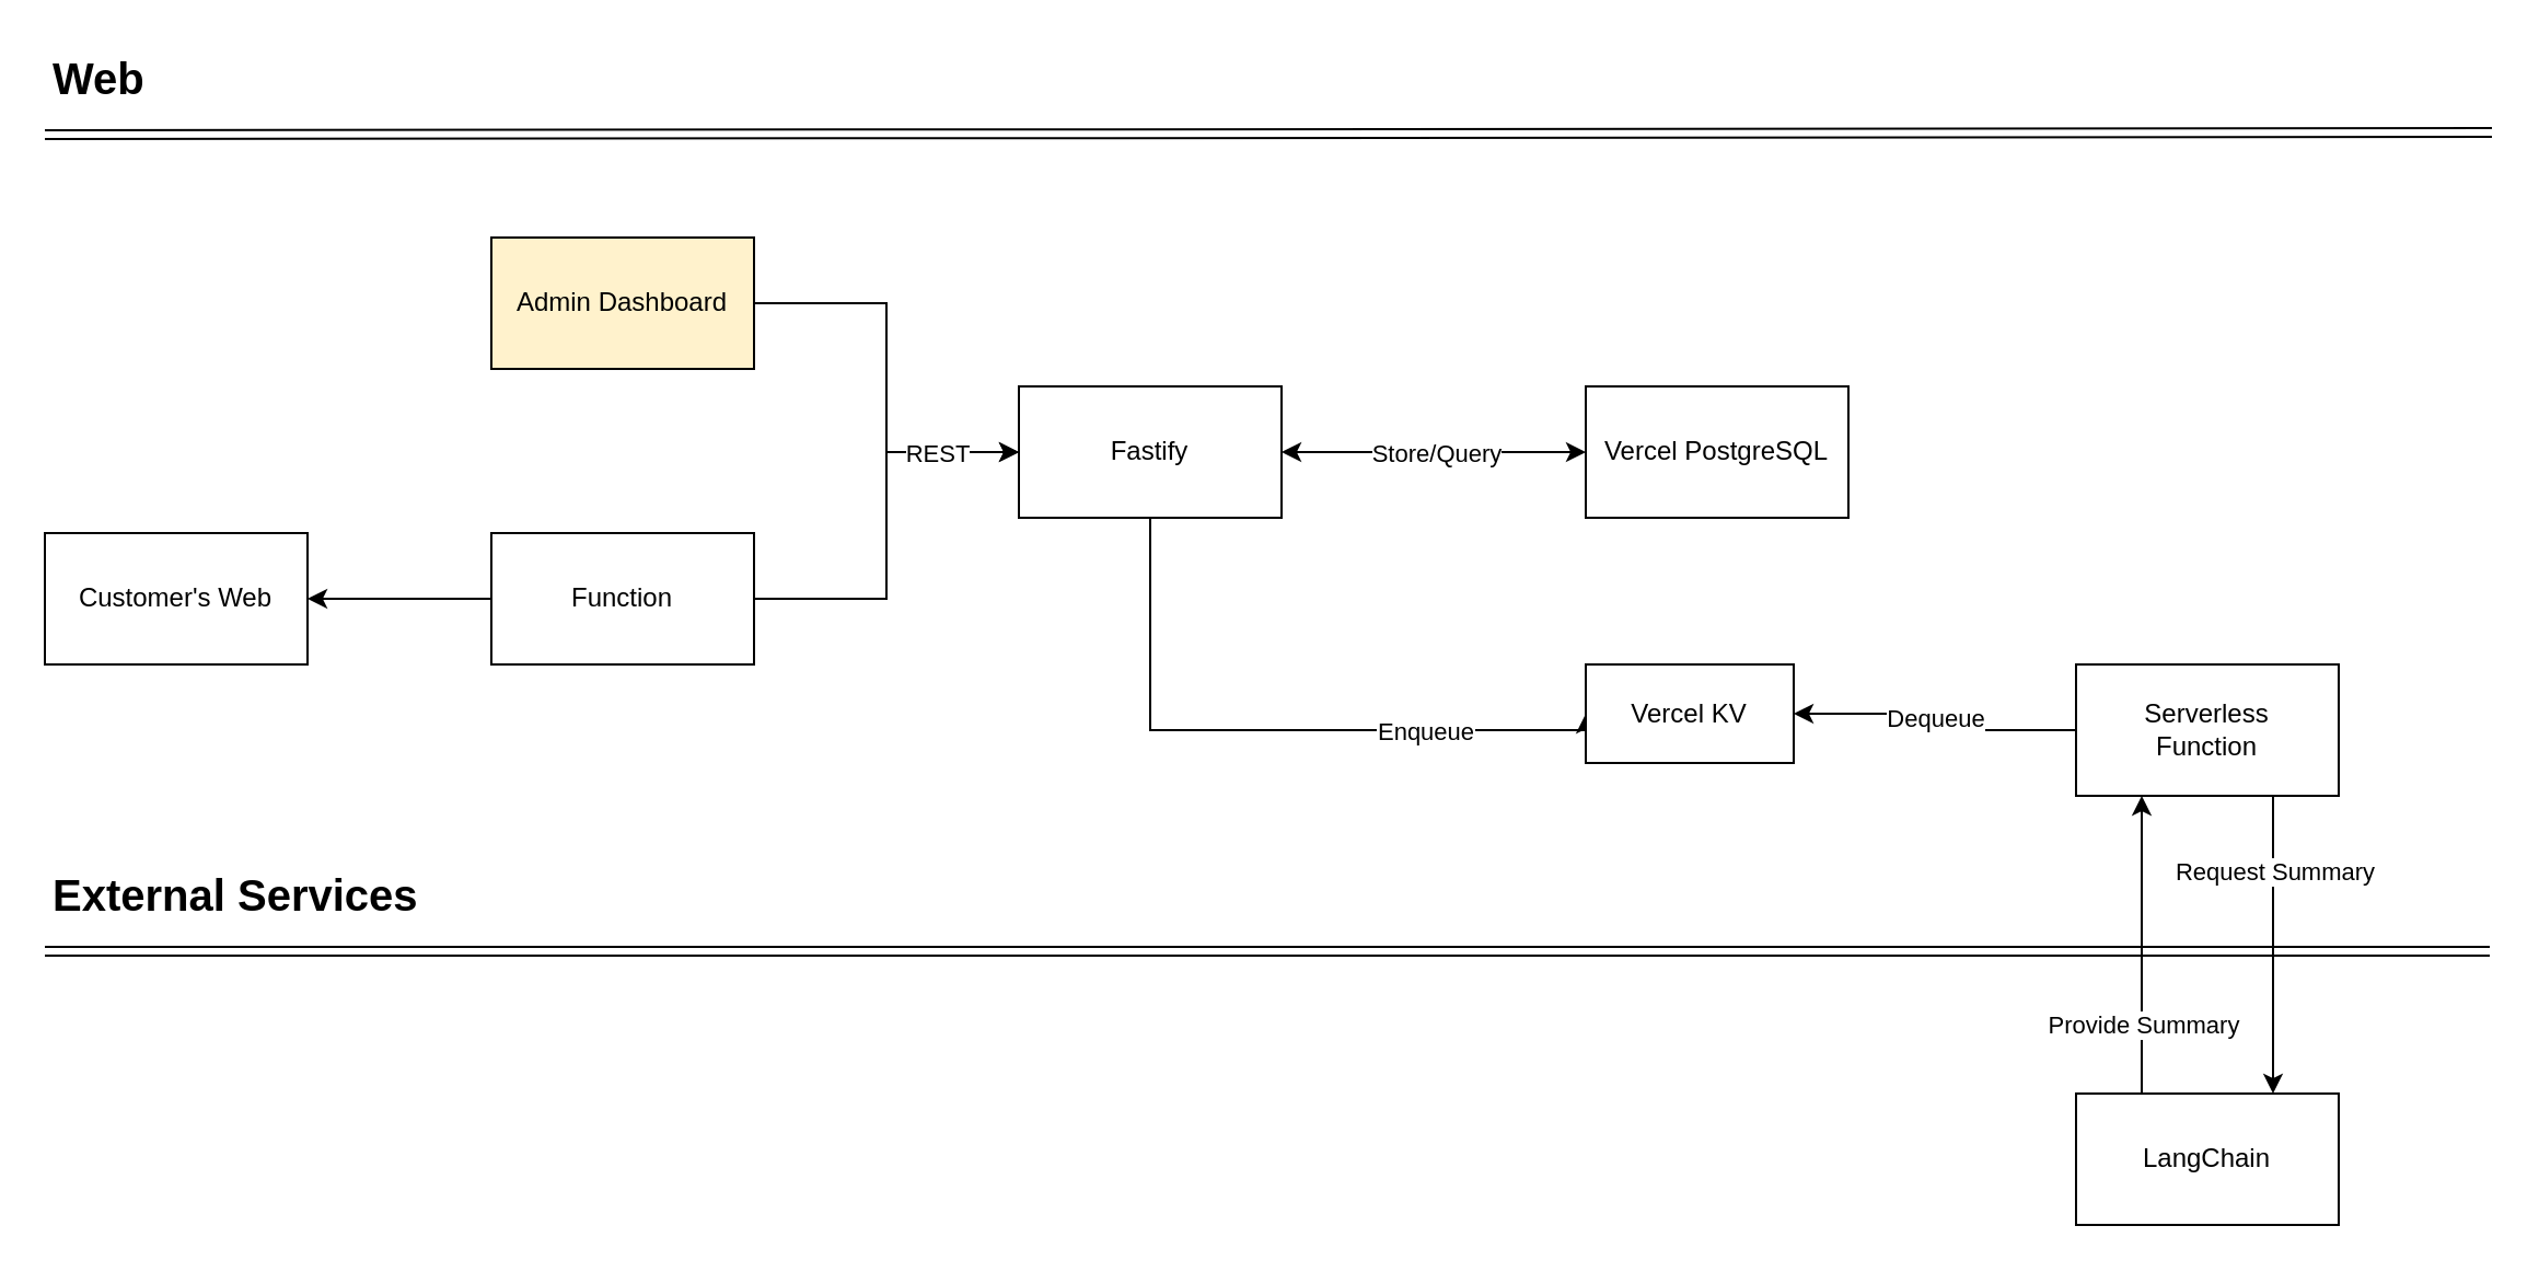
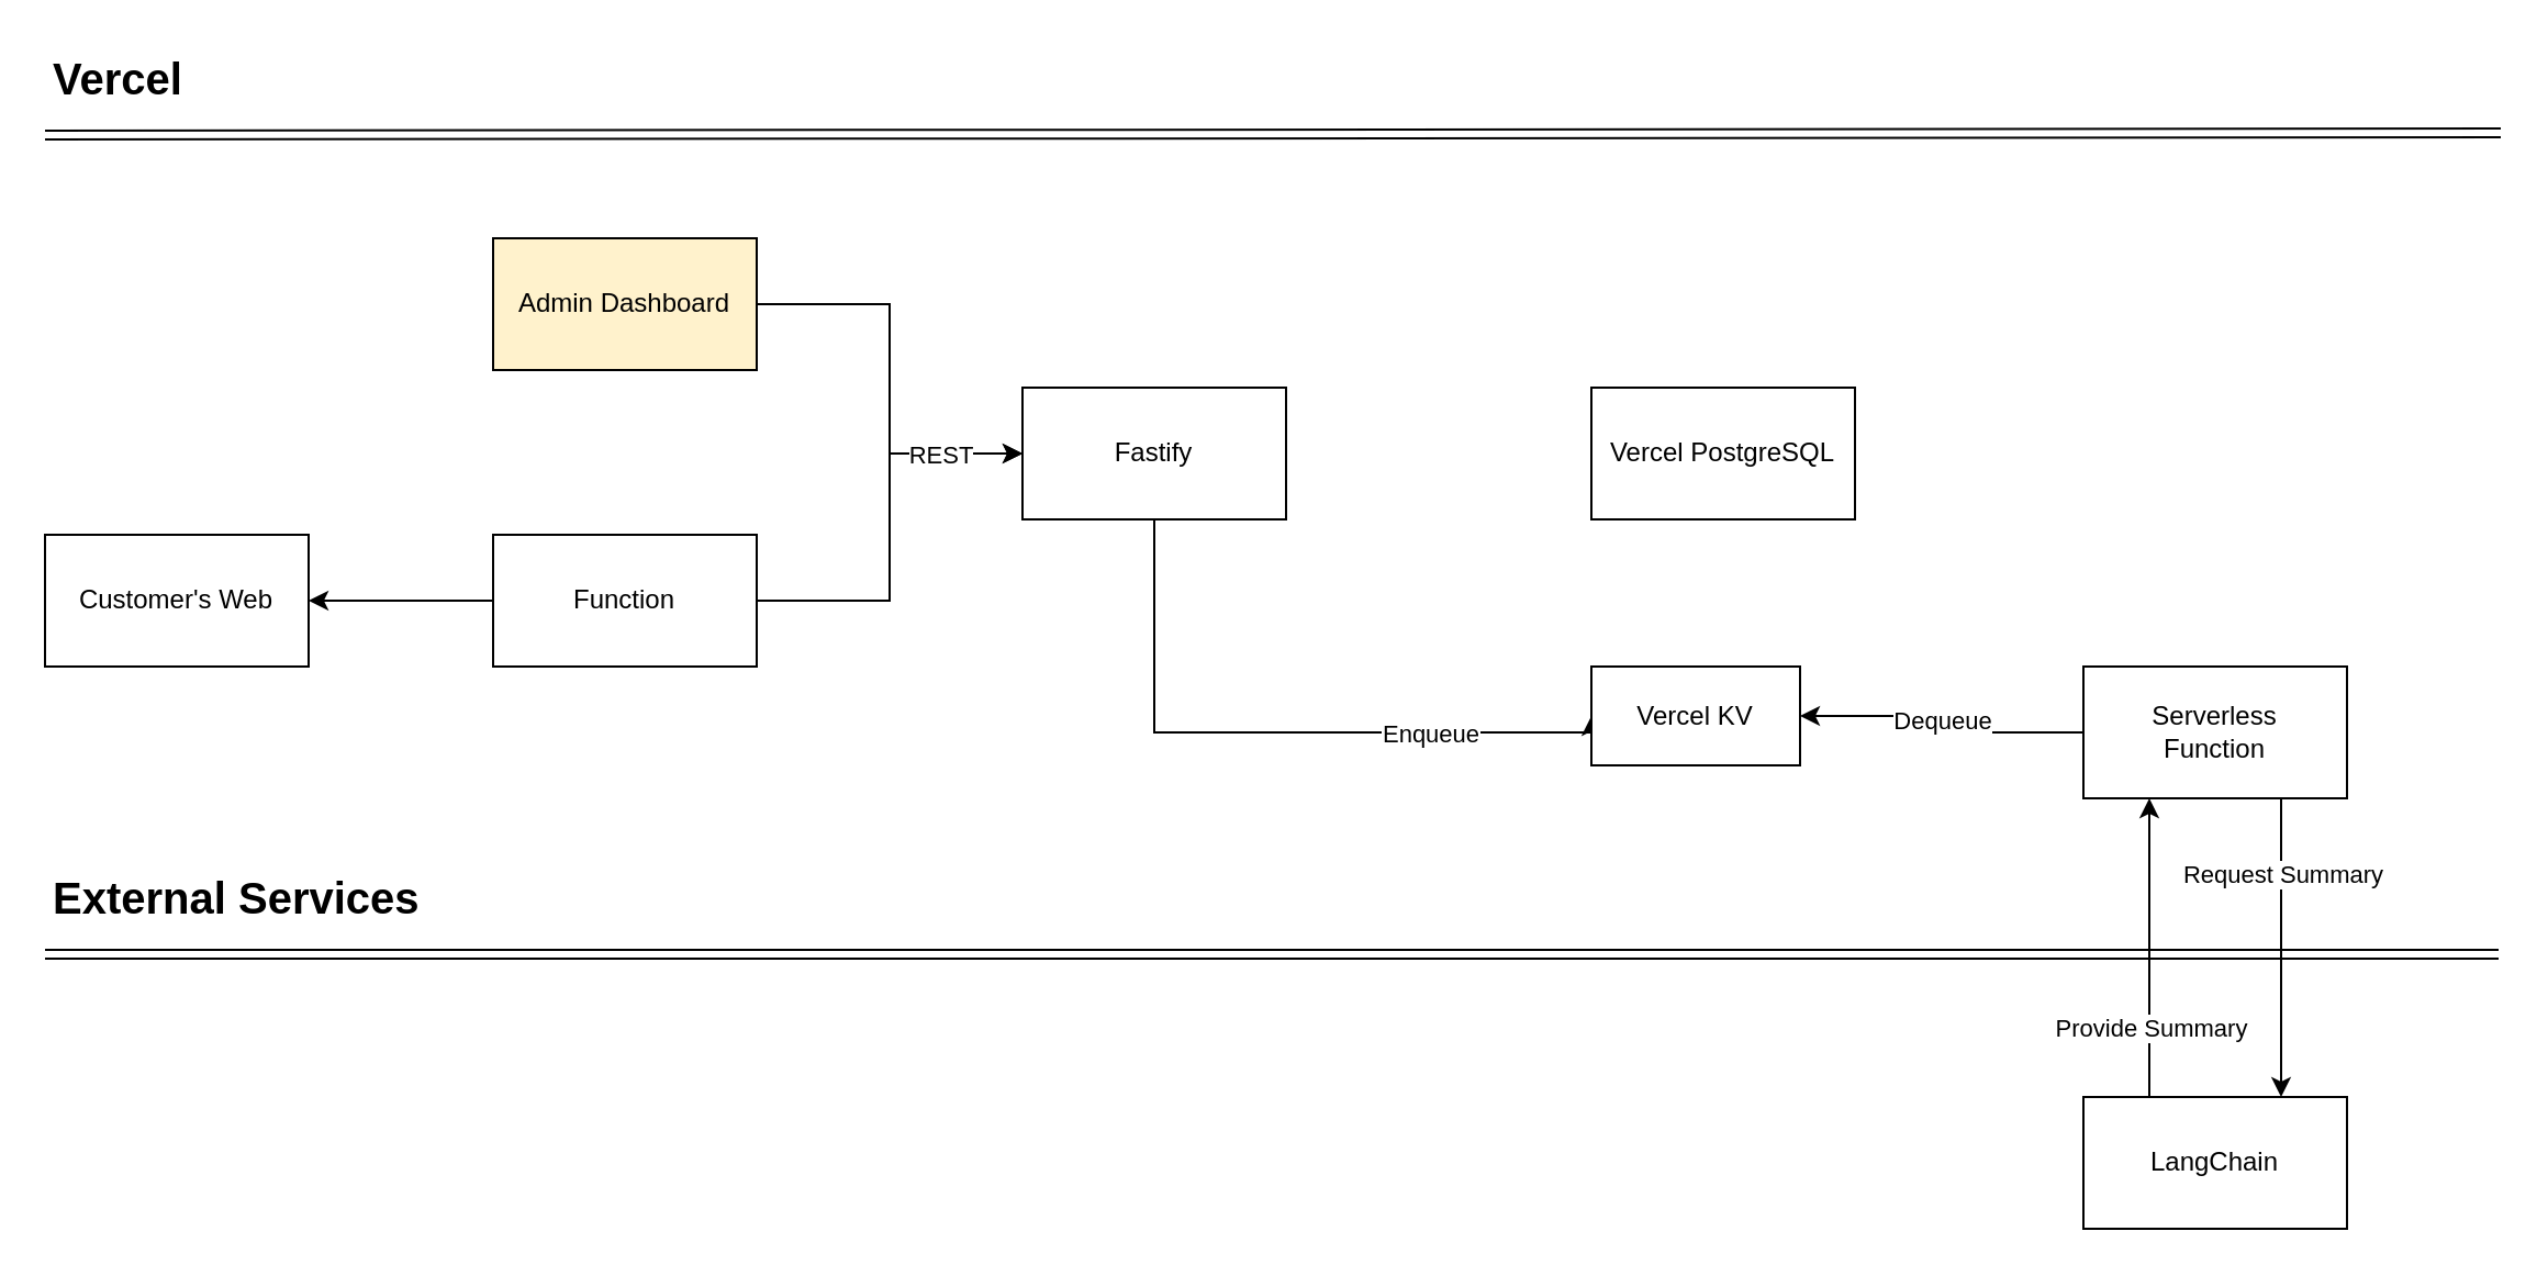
- <mxCell id="21" value="&lt;b&gt;&lt;font style=&quot;font-size: 20px;&quot;&gt;Web&lt;/font&gt;&lt;/b&gt;" style="text;html=1;align=left;verticalAlign=middle;whiteSpace=wrap;rounded=0;" vertex="1" parent="1"><mxGeometry x="22" y="20" width="60" height="30" as="geometry" /></mxCell>
+ <mxCell id="21" value="&lt;b&gt;&lt;font style=&quot;font-size: 20px;&quot;&gt;Vercel&lt;/font&gt;&lt;/b&gt;" style="text;html=1;align=left;verticalAlign=middle;whiteSpace=wrap;rounded=0;" vertex="1" parent="1"><mxGeometry x="22" y="20" width="60" height="30" as="geometry" /></mxCell>
- <mxCell id="5" style="edgeStyle=orthogonalEdgeStyle;rounded=0;orthogonalLoop=1;jettySize=auto;html=1;entryX=0;entryY=0.5;entryDx=0;entryDy=0;startArrow=classic;startFill=1;" edge="1" parent="1" source="9" target="13"><mxGeometry relative="1" as="geometry" /></mxCell>
- <mxCell id="6" value="Store/Query" style="edgeLabel;html=1;align=center;verticalAlign=middle;resizable=0;points=[];" vertex="1" connectable="0" parent="5"><mxGeometry x="0.015" y="-1" relative="1" as="geometry"><mxPoint x="-1" y="-1" as="offset" /></mxGeometry></mxCell>
